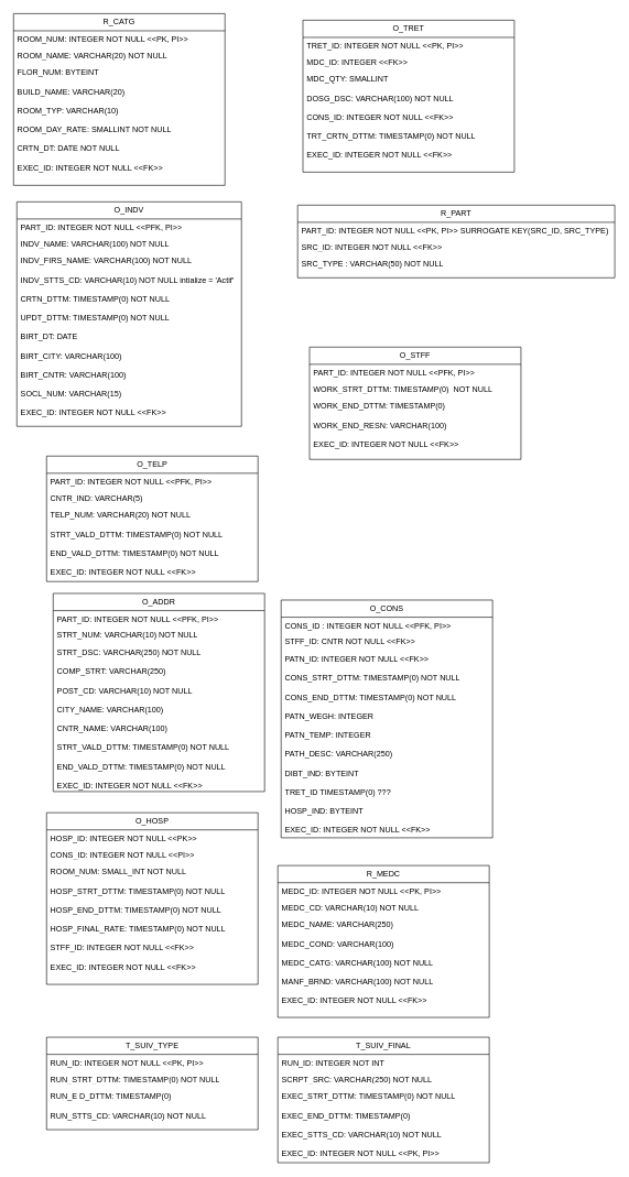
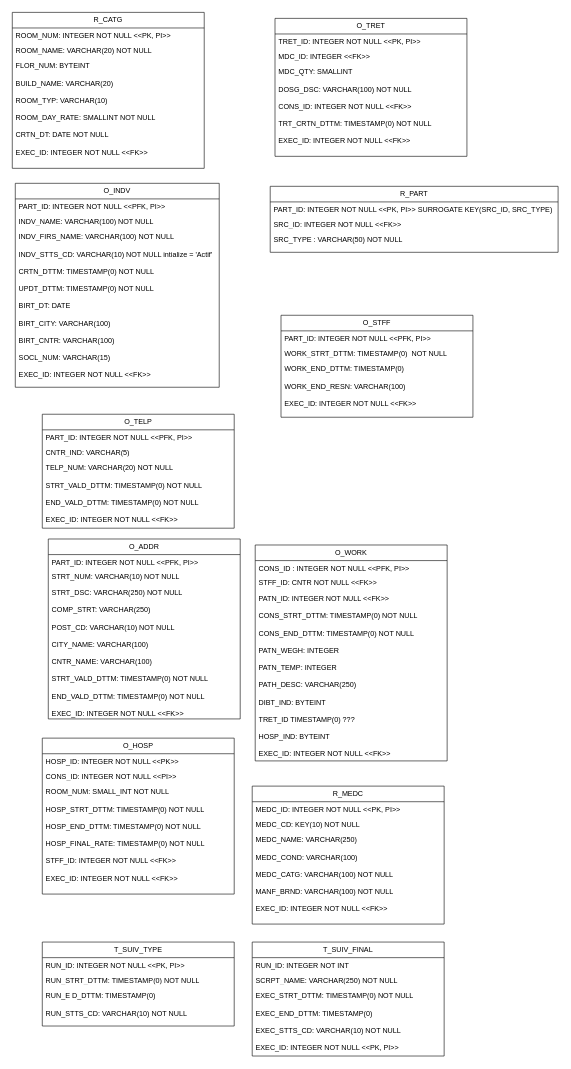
- <mxCell id="30" value="O_CONS" style="swimlane;fontStyle=0;childLayout=stackLayout;horizontal=1;startSize=26;fillColor=none;horizontalStack=0;resizeParent=1;resizeParentMax=0;resizeLast=0;collapsible=1;marginBottom=0;whiteSpace=wrap;html=1;" vertex="1" parent="1"><mxGeometry x="425" y="908" width="320" height="360" as="geometry" /></mxCell>
+ <mxCell id="30" value="O_WORK" style="swimlane;fontStyle=0;childLayout=stackLayout;horizontal=1;startSize=26;fillColor=none;horizontalStack=0;resizeParent=1;resizeParentMax=0;resizeLast=0;collapsible=1;marginBottom=0;whiteSpace=wrap;html=1;" vertex="1" parent="1"><mxGeometry x="425" y="908" width="320" height="360" as="geometry" /></mxCell>
- <mxCell id="40" value="MEDC_CD: VARCHAR(10) NOT NULL" style="text;strokeColor=none;fillColor=none;align=left;verticalAlign=top;spacingLeft=4;spacingRight=4;overflow=hidden;rotatable=0;points=[[0,0.5],[1,0.5]];portConstraint=eastwest;whiteSpace=wrap;html=1;" vertex="1" parent="38"><mxGeometry y="50" width="320" height="26" as="geometry" /></mxCell>
+ <mxCell id="40" value="MEDC_CD: KEY(10) NOT NULL" style="text;strokeColor=none;fillColor=none;align=left;verticalAlign=top;spacingLeft=4;spacingRight=4;overflow=hidden;rotatable=0;points=[[0,0.5],[1,0.5]];portConstraint=eastwest;whiteSpace=wrap;html=1;" vertex="1" parent="38"><mxGeometry y="50" width="320" height="26" as="geometry" /></mxCell>
- <mxCell id="44" value="SCRPT_SRC: VARCHAR(250) NOT NULL" style="text;strokeColor=none;fillColor=none;align=left;verticalAlign=top;spacingLeft=4;spacingRight=4;overflow=hidden;rotatable=0;points=[[0,0.5],[1,0.5]];portConstraint=eastwest;whiteSpace=wrap;html=1;" vertex="1" parent="42"><mxGeometry y="50" width="320" height="26" as="geometry" /></mxCell>
+ <mxCell id="44" value="SCRPT_NAME: VARCHAR(250) NOT NULL" style="text;strokeColor=none;fillColor=none;align=left;verticalAlign=top;spacingLeft=4;spacingRight=4;overflow=hidden;rotatable=0;points=[[0,0.5],[1,0.5]];portConstraint=eastwest;whiteSpace=wrap;html=1;" vertex="1" parent="42"><mxGeometry y="50" width="320" height="26" as="geometry" /></mxCell>
